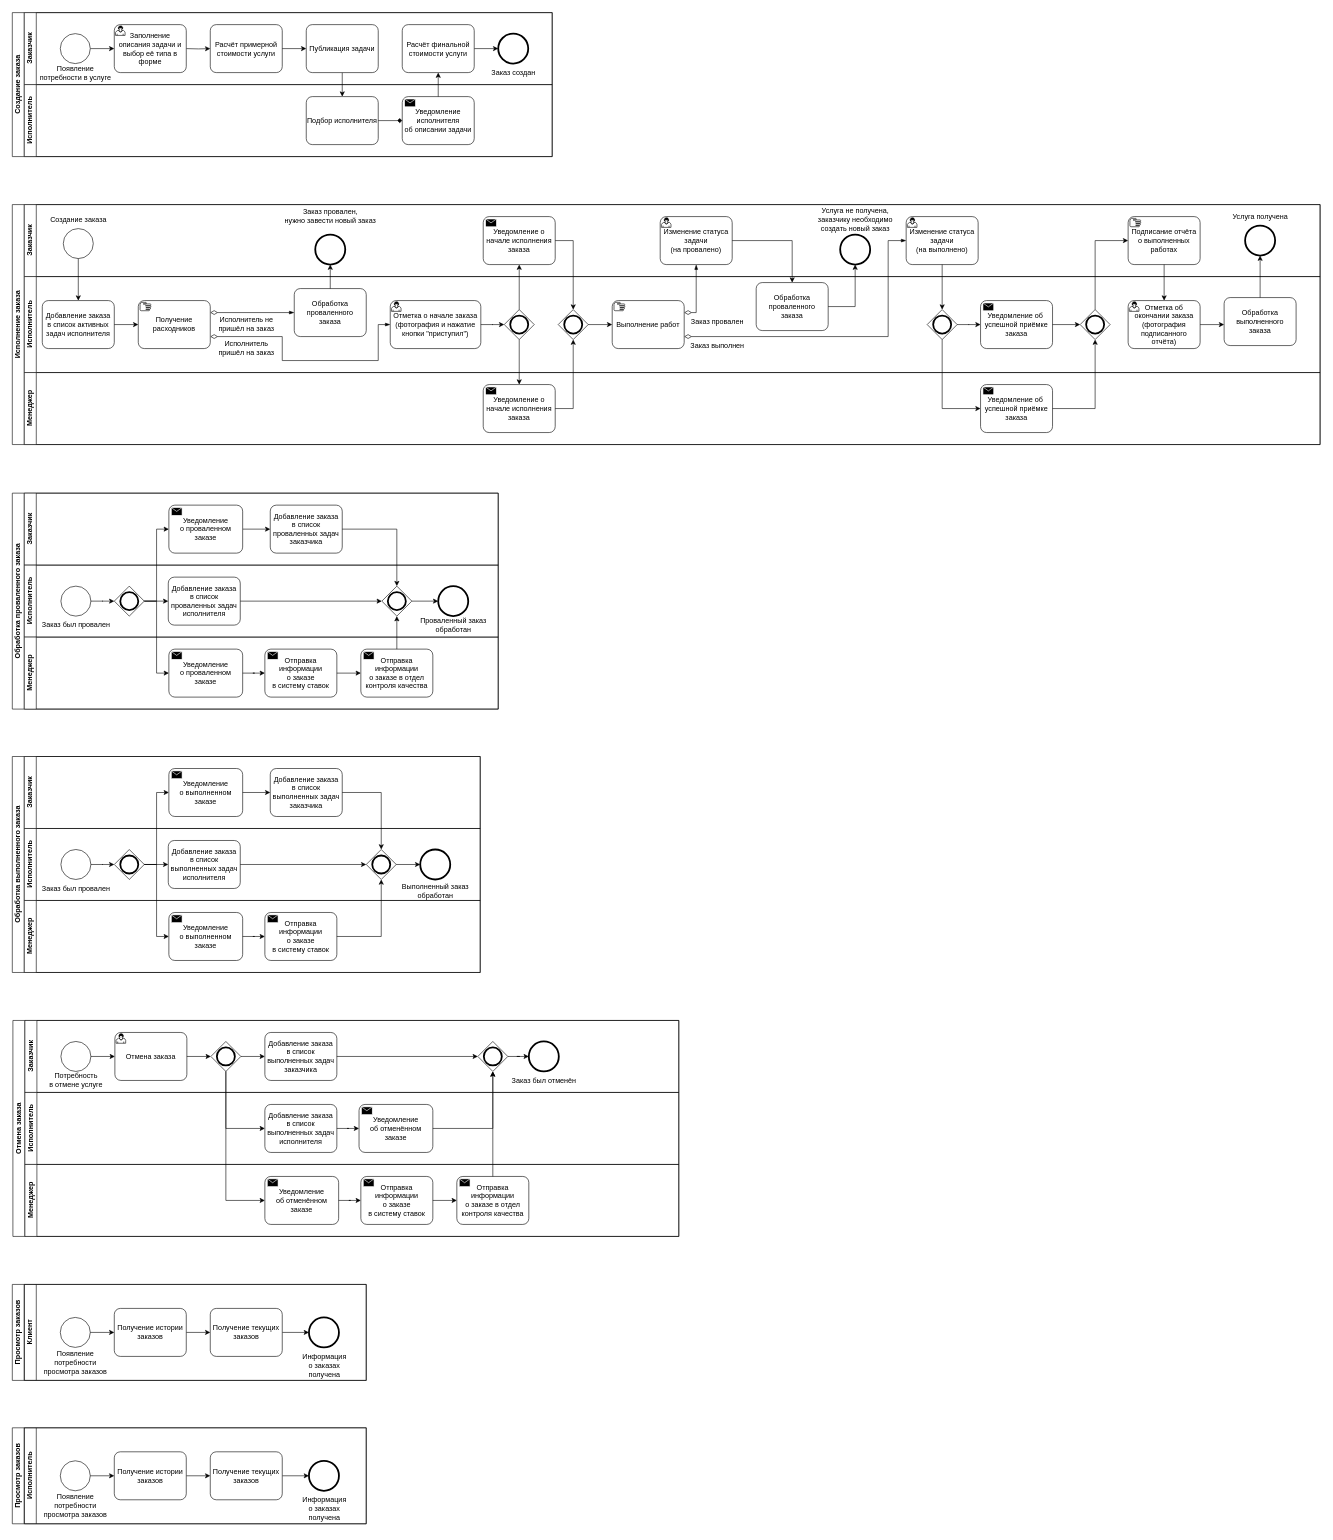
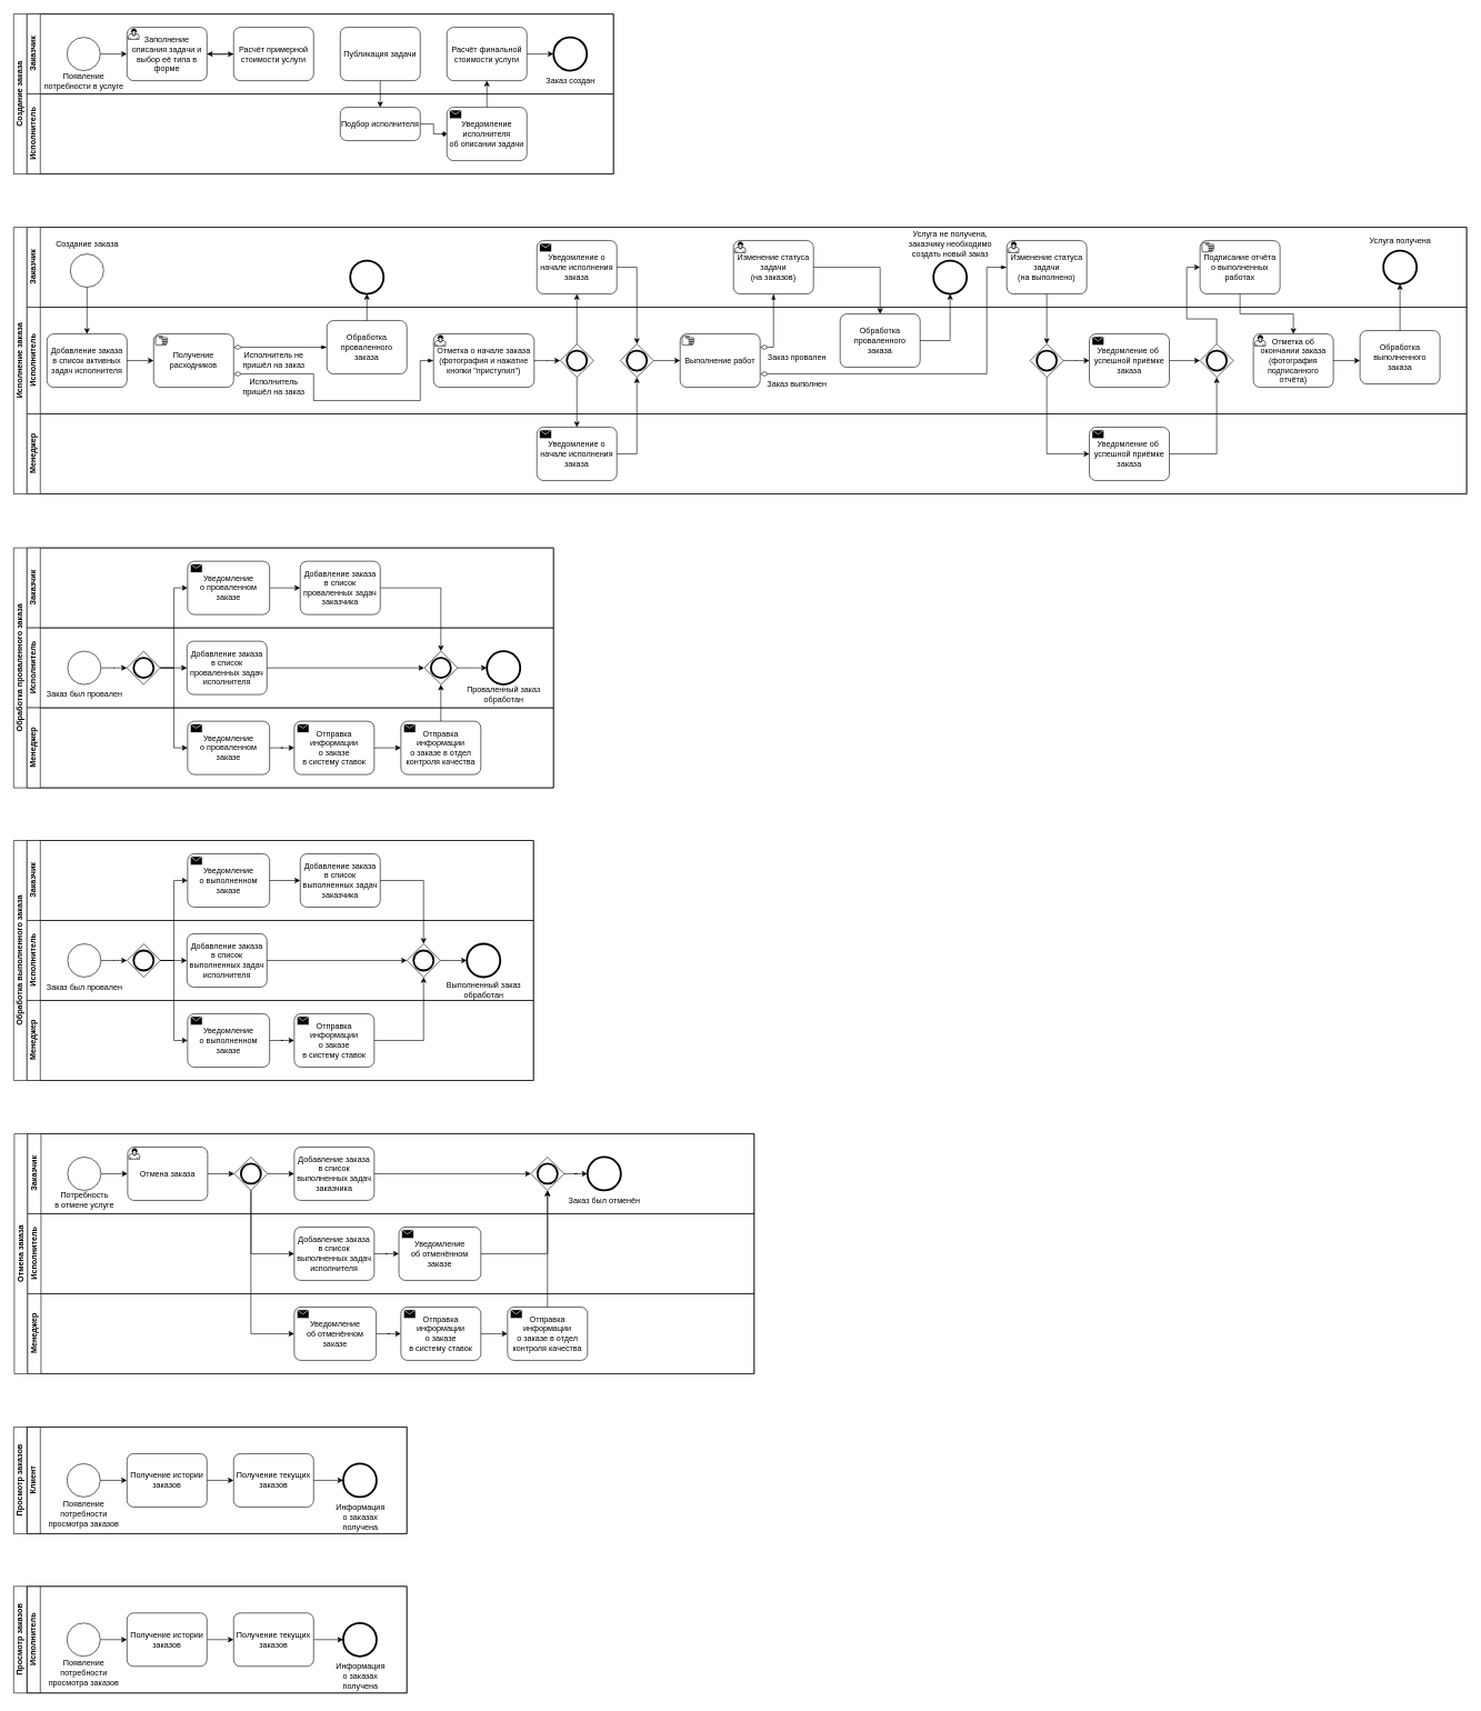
- <mxCell id="71" value="" style="edgeStyle=orthogonalEdgeStyle;rounded=0;html=1;entryX=0;entryY=0.5;entryDx=0;entryDy=0;entryPerimeter=0;" parent="64" source="70" target="68" edge="1"><mxGeometry relative="1" as="geometry" /></mxCell>
+ <mxCell id="71" value="" style="edgeStyle=orthogonalEdgeStyle;rounded=0;html=1;" parent="64" source="70" target="69" edge="1"><mxGeometry relative="1" as="geometry" /></mxCell>
- <mxCell id="77" value="Подбор исполнителя" style="points=[[0.25,0,0],[0.5,0,0],[0.75,0,0],[1,0.25,0],[1,0.5,0],[1,0.75,0],[0.75,1,0],[0.5,1,0],[0.25,1,0],[0,0.75,0],[0,0.5,0],[0,0.25,0]];shape=mxgraph.bpmn.task;whiteSpace=wrap;rectStyle=rounded;size=10;html=1;taskMarker=abstract;" parent="76" vertex="1"><mxGeometry x="470" y="20" width="120" height="80" as="geometry" /></mxCell>
+ <mxCell id="77" value="Подбор исполнителя" style="points=[[0.25,0,0],[0.5,0,0],[0.75,0,0],[1,0.25,0],[1,0.5,0],[1,0.75,0],[0.75,1,0],[0.5,1,0],[0.25,1,0],[0,0.75,0],[0,0.5,0],[0,0.25,0]];shape=mxgraph.bpmn.task;whiteSpace=wrap;rectStyle=rounded;size=10;html=1;taskMarker=abstract;" parent="76" vertex="1"><mxGeometry x="470" y="20" width="120" height="50" as="geometry" /></mxCell>
- <mxCell id="13" value="Заказ провален,&lt;br&gt;нужно завести новый заказ" style="text;html=1;align=center;verticalAlign=middle;resizable=0;points=[];autosize=1;strokeColor=none;fillColor=none;" parent="3" vertex="1"><mxGeometry x="420" width="180" height="40" as="geometry" /></mxCell>
- <mxCell id="6" value="Изменение статуса задачи&lt;div&gt;(на провалено)&lt;/div&gt;" style="points=[[0.25,0,0],[0.5,0,0],[0.75,0,0],[1,0.25,0],[1,0.5,0],[1,0.75,0],[0.75,1,0],[0.5,1,0],[0.25,1,0],[0,0.75,0],[0,0.5,0],[0,0.25,0]];shape=mxgraph.bpmn.task;whiteSpace=wrap;rectStyle=rounded;size=10;html=1;taskMarker=user;strokeColor=default;" parent="3" vertex="1"><mxGeometry x="1060" y="20" width="120" height="80" as="geometry" /></mxCell>
+ <mxCell id="6" value="Изменение статуса задачи&lt;div&gt;(на заказов)&lt;/div&gt;" style="points=[[0.25,0,0],[0.5,0,0],[0.75,0,0],[1,0.25,0],[1,0.5,0],[1,0.75,0],[0.75,1,0],[0.5,1,0],[0.25,1,0],[0,0.75,0],[0,0.5,0],[0,0.25,0]];shape=mxgraph.bpmn.task;whiteSpace=wrap;rectStyle=rounded;size=10;html=1;taskMarker=user;strokeColor=default;" parent="3" vertex="1"><mxGeometry x="1060" y="20" width="120" height="80" as="geometry" /></mxCell>
- <mxCell id="4" value="Подписание отчёта о выполненных работах" style="points=[[0.25,0,0],[0.5,0,0],[0.75,0,0],[1,0.25,0],[1,0.5,0],[1,0.75,0],[0.75,1,0],[0.5,1,0],[0.25,1,0],[0,0.75,0],[0,0.5,0],[0,0.25,0]];shape=mxgraph.bpmn.task;whiteSpace=wrap;rectStyle=rounded;size=10;html=1;taskMarker=manual;strokeColor=default;" parent="3" vertex="1"><mxGeometry x="1840" y="20" width="120" height="80" as="geometry" /></mxCell>
+ <mxCell id="4" value="Подписание отчёта о выполненных работах" style="points=[[0.25,0,0],[0.5,0,0],[0.75,0,0],[1,0.25,0],[1,0.5,0],[1,0.75,0],[0.75,1,0],[0.5,1,0],[0.25,1,0],[0,0.75,0],[0,0.5,0],[0,0.25,0]];shape=mxgraph.bpmn.task;whiteSpace=wrap;rectStyle=rounded;size=10;html=1;taskMarker=manual;strokeColor=default;" parent="3" vertex="1"><mxGeometry x="1760" y="20" width="120" height="80" as="geometry" /></mxCell>
